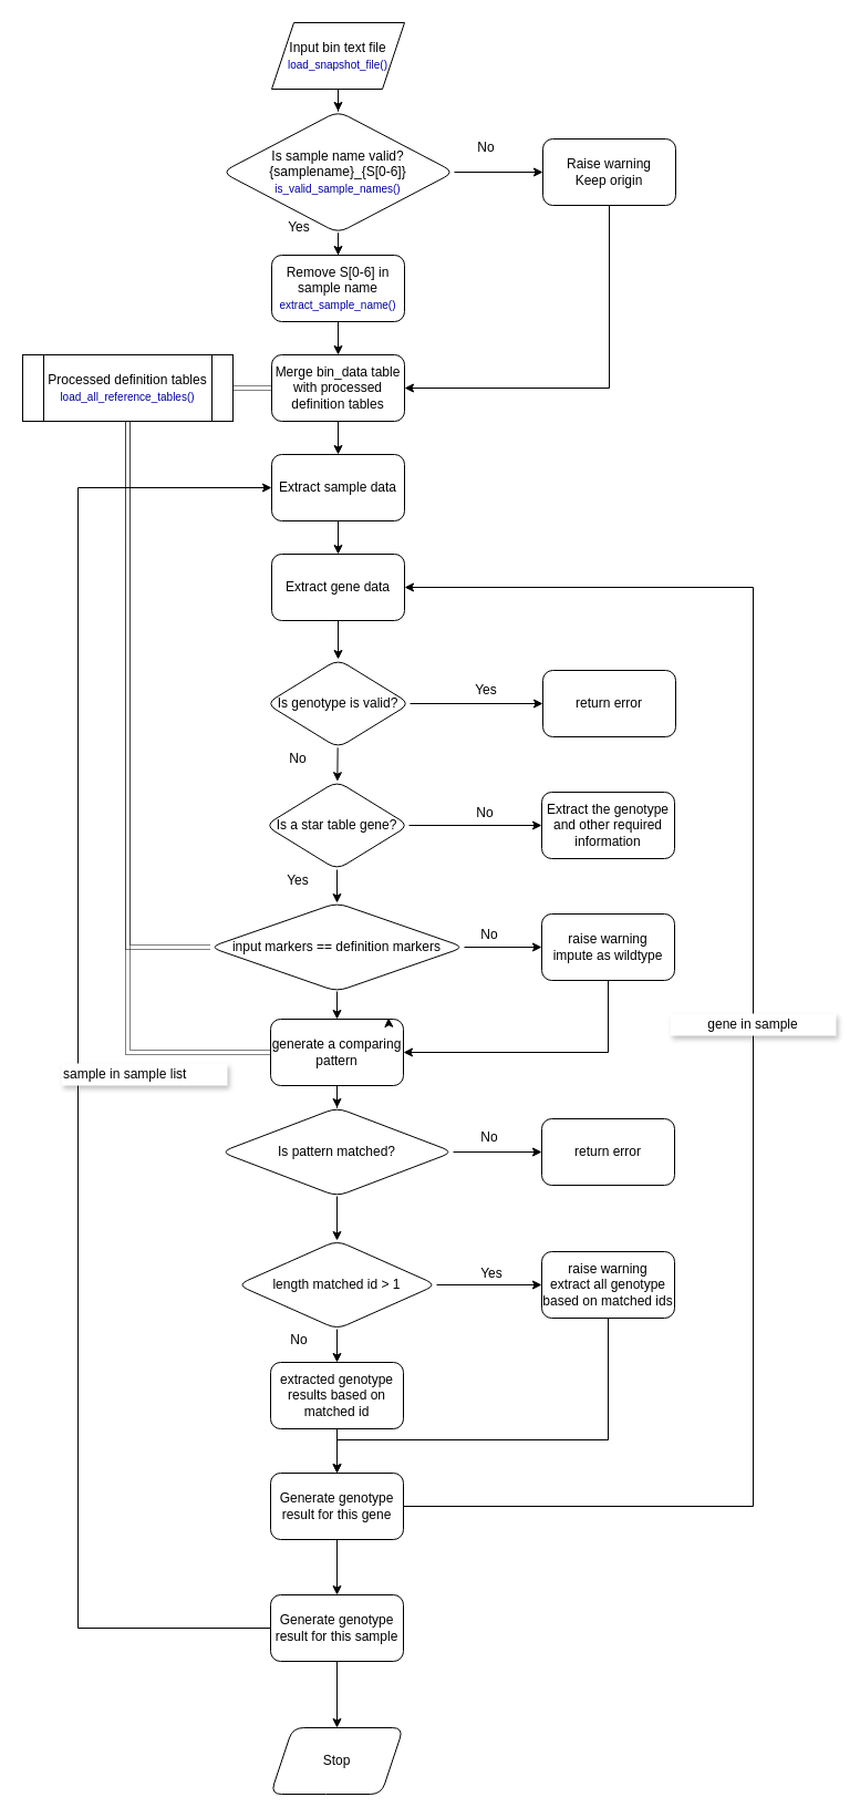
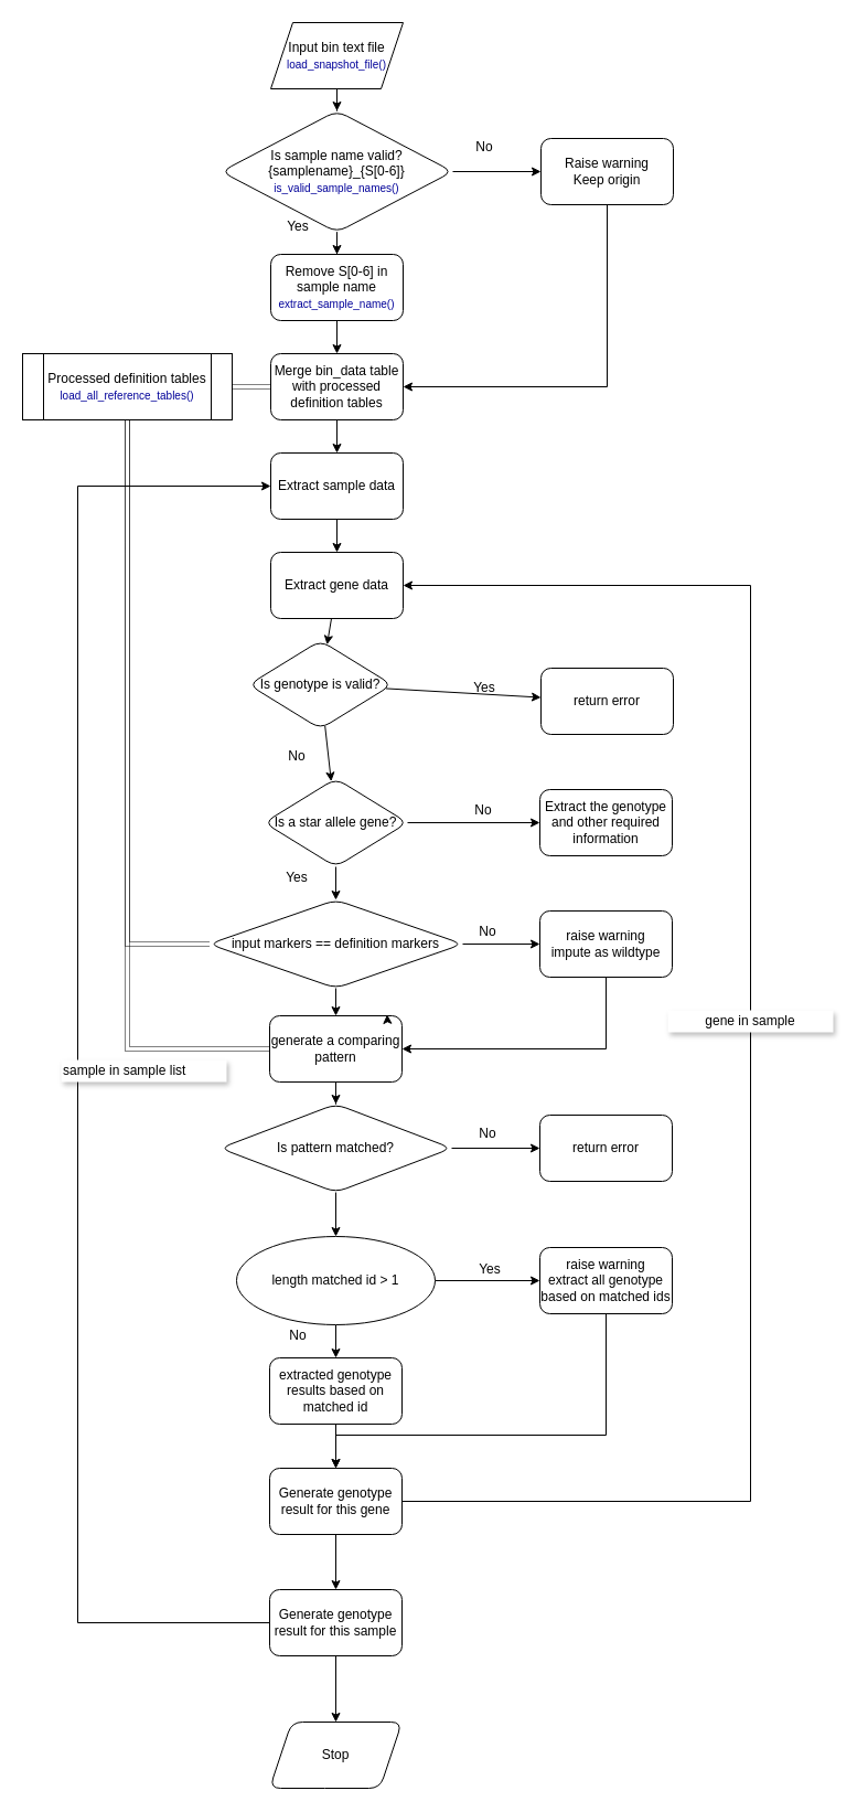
- <mxCell id="30" value="Is genotype is valid?" style="rhombus;whiteSpace=wrap;html=1;rounded=1;shadow=0;strokeWidth=1;glass=0;" vertex="1" parent="1"><mxGeometry x="240" y="595" width="130" height="80" as="geometry" /></mxCell>
+ <mxCell id="30" value="Is genotype is valid?" style="rhombus;whiteSpace=wrap;html=1;rounded=1;shadow=0;strokeWidth=1;glass=0;" vertex="1" parent="1"><mxGeometry x="225" y="580" width="130" height="80" as="geometry" /></mxCell>
- <mxCell id="35" value="Is a star table gene?" style="rhombus;whiteSpace=wrap;html=1;rounded=1;shadow=0;strokeWidth=1;glass=0;" vertex="1" parent="1"><mxGeometry x="239" y="705" width="130" height="80" as="geometry" /></mxCell>
+ <mxCell id="35" value="Is a star allele gene?" style="rhombus;whiteSpace=wrap;html=1;rounded=1;shadow=0;strokeWidth=1;glass=0;" vertex="1" parent="1"><mxGeometry x="239" y="705" width="130" height="80" as="geometry" /></mxCell>
- <mxCell id="58" value="length matched id &amp;gt; 1" style="rhombus;whiteSpace=wrap;html=1;rounded=1;shadow=0;strokeWidth=1;glass=0;" vertex="1" parent="1"><mxGeometry x="214" y="1120" width="180" height="80" as="geometry" /></mxCell>
+ <mxCell id="58" value="length matched id &amp;gt; 1" style="ellipse;whiteSpace=wrap;html=1;shadow=0;strokeWidth=1;glass=0;" vertex="1" parent="1"><mxGeometry x="214" y="1120" width="180" height="80" as="geometry" /></mxCell>
